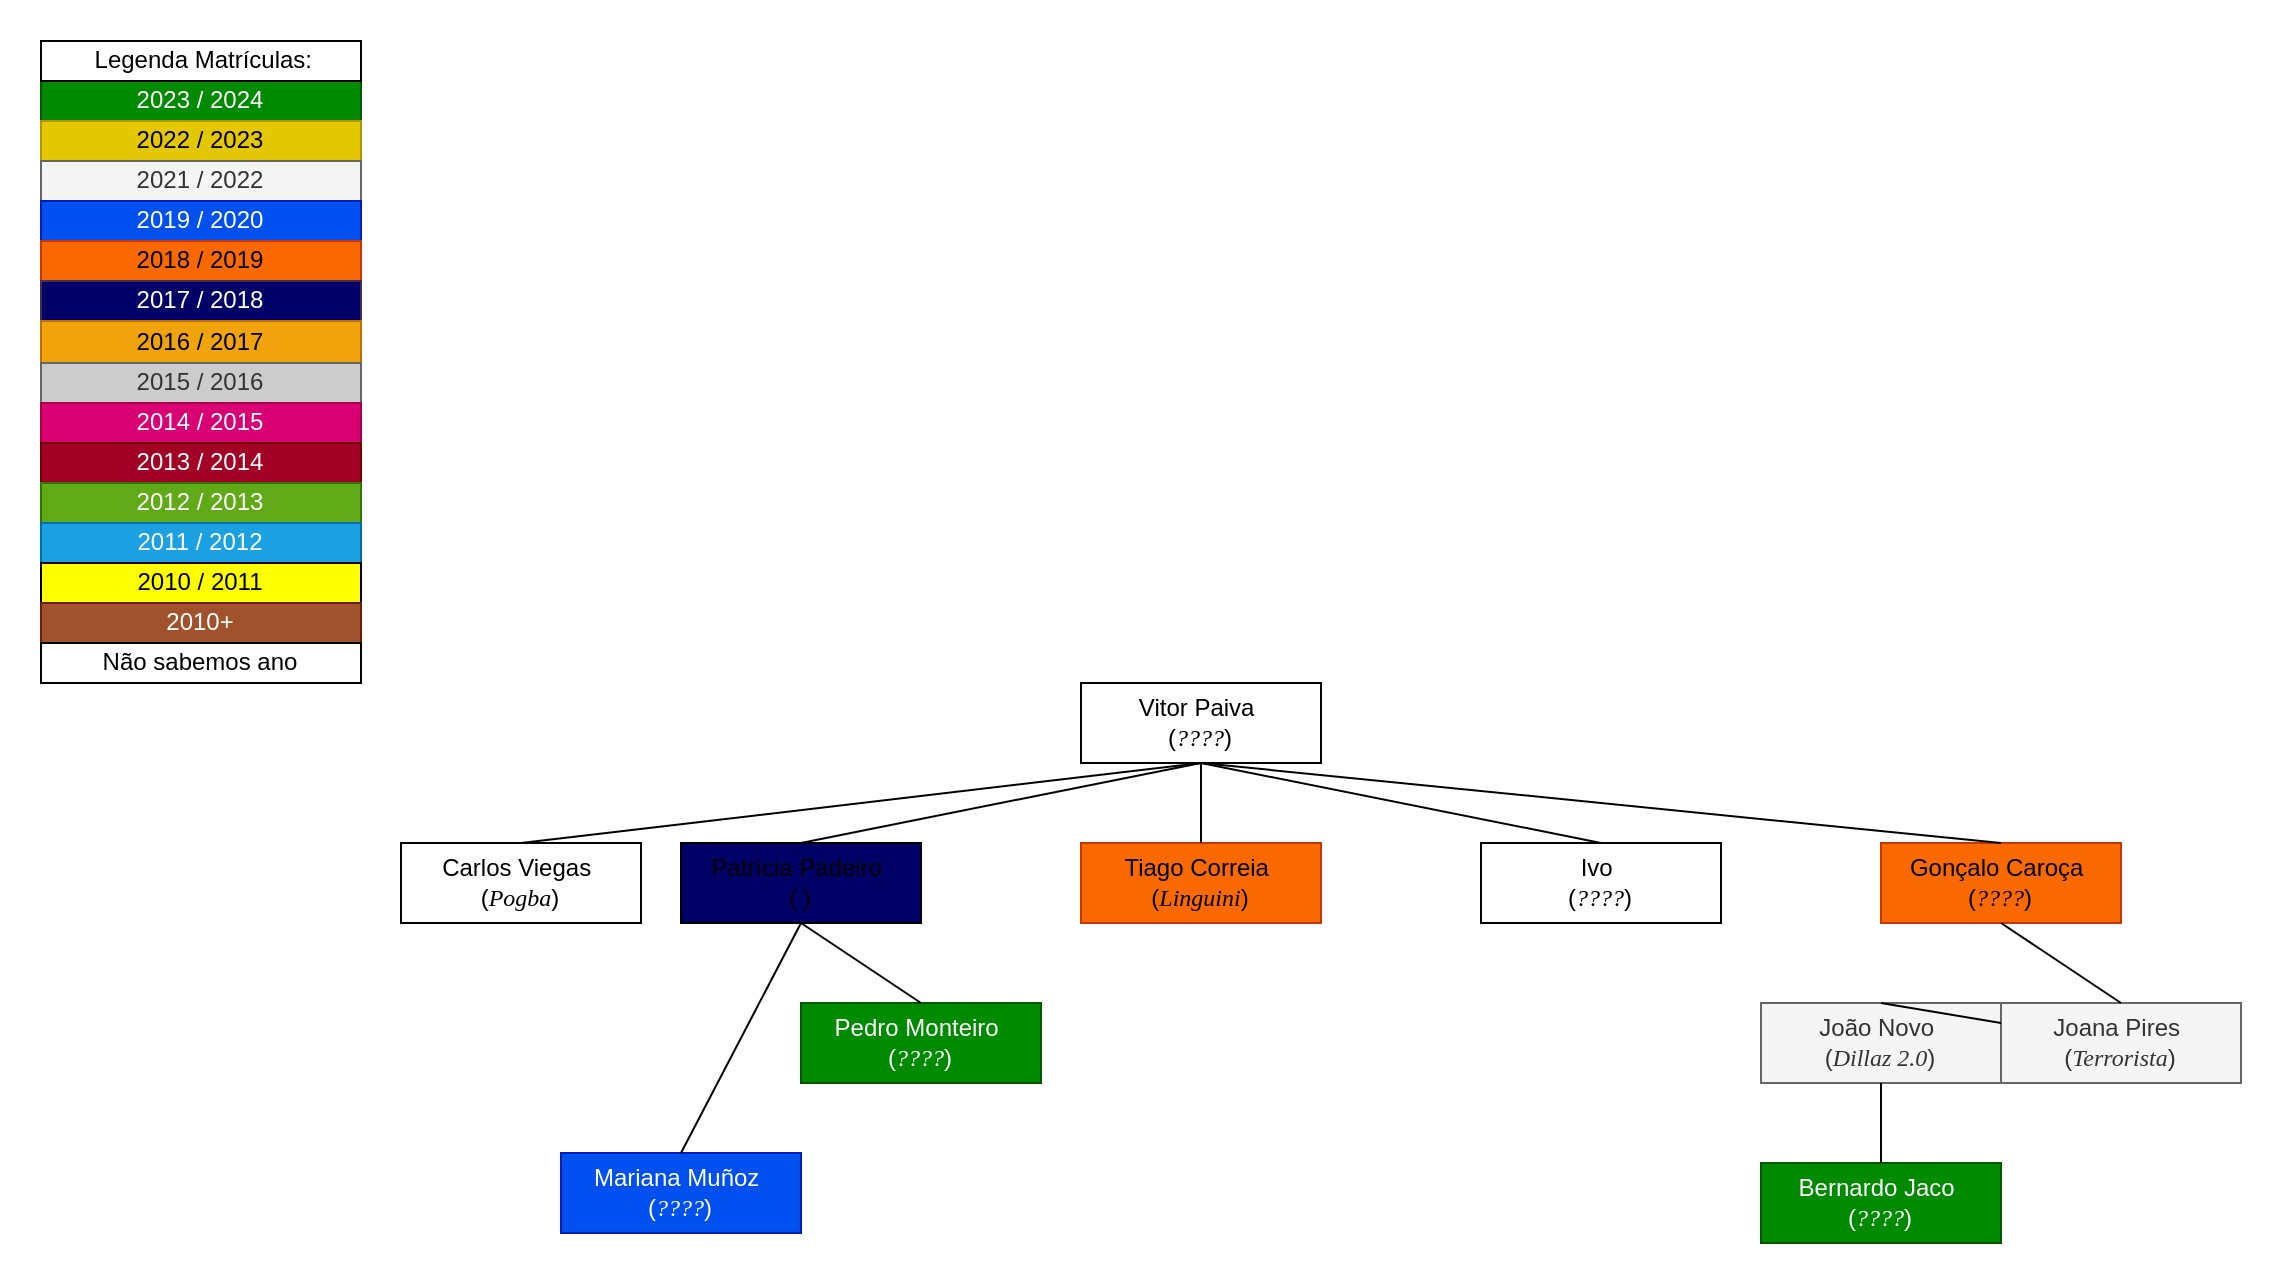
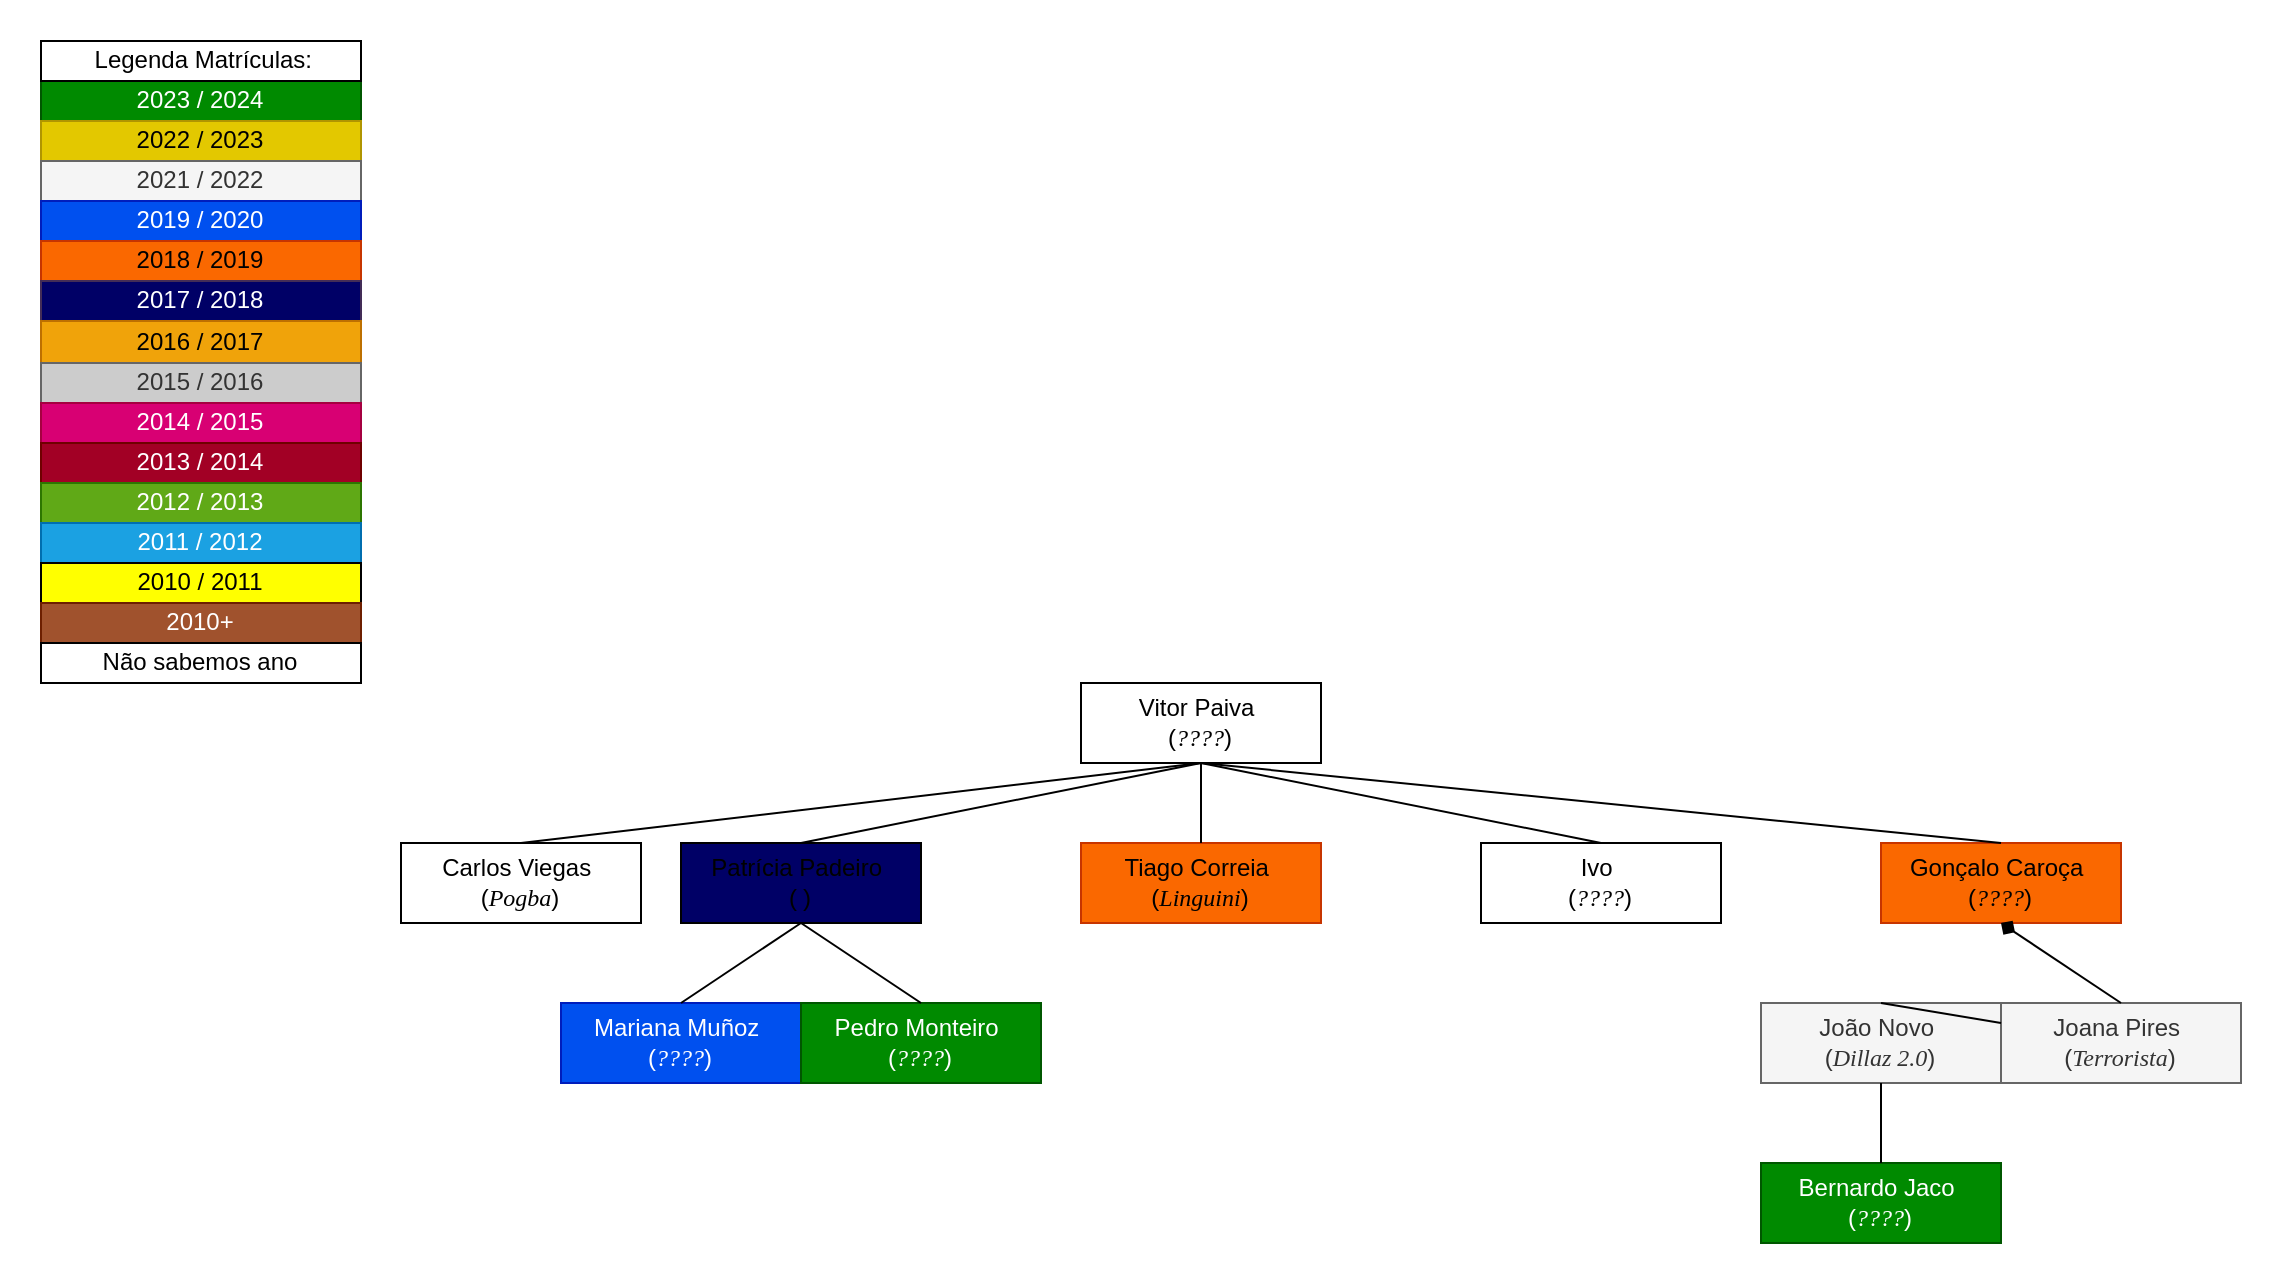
- <mxCell id="35" value="" style="endArrow=none;html=1;rounded=0;exitX=0.5;exitY=0;exitDx=0;exitDy=0;entryX=0.5;entryY=1;entryDx=0;entryDy=0;" edge="1" parent="1" source="25" target="20"><mxGeometry width="50" height="50" relative="1" as="geometry"><mxPoint x="640" y="461" as="sourcePoint" /><mxPoint x="640" y="421" as="targetPoint" /></mxGeometry></mxCell>
+ <mxCell id="35" value="" style="endArrow=diamond;html=1;rounded=0;exitX=0.5;exitY=0;exitDx=0;exitDy=0;entryX=0.5;entryY=1;entryDx=0;entryDy=0;" edge="1" parent="1" source="25" target="20"><mxGeometry width="50" height="50" relative="1" as="geometry"><mxPoint x="640" y="461" as="sourcePoint" /><mxPoint x="640" y="421" as="targetPoint" /></mxGeometry></mxCell>
- <mxCell id="26" value="&lt;div&gt;Mariana Muñoz&amp;nbsp;&lt;/div&gt;&lt;div&gt;(&lt;font face=&quot;Times New Roman&quot;&gt;&lt;i&gt;????&lt;/i&gt;&lt;/font&gt;)&lt;/div&gt;" style="rounded=0;whiteSpace=wrap;html=1;fillColor=#0050ef;fontColor=#ffffff;strokeColor=#001DBC;" vertex="1" parent="1"><mxGeometry x="280" y="576" width="120" height="40" as="geometry" /></mxCell>
+ <mxCell id="26" value="&lt;div&gt;Mariana Muñoz&amp;nbsp;&lt;/div&gt;&lt;div&gt;(&lt;font face=&quot;Times New Roman&quot;&gt;&lt;i&gt;????&lt;/i&gt;&lt;/font&gt;)&lt;/div&gt;" style="rounded=0;whiteSpace=wrap;html=1;fillColor=#0050ef;fontColor=#ffffff;strokeColor=#001DBC;" vertex="1" parent="1"><mxGeometry x="280" y="501" width="120" height="40" as="geometry" /></mxCell>
